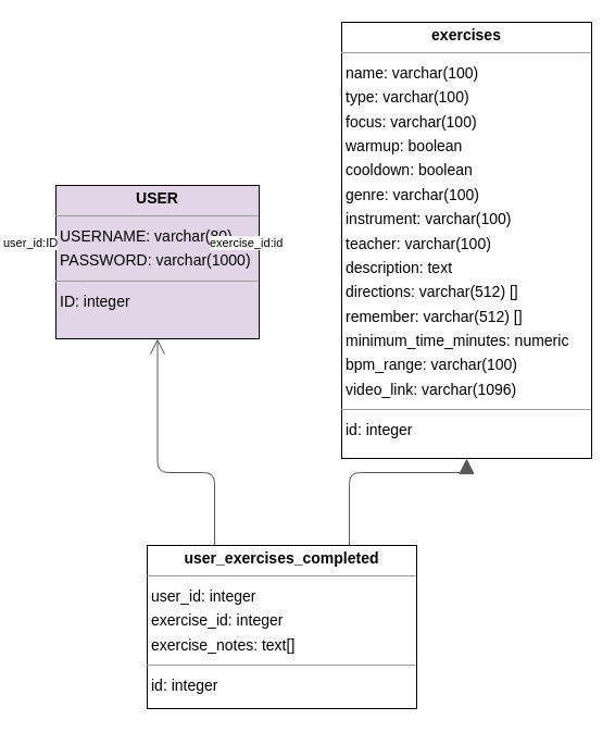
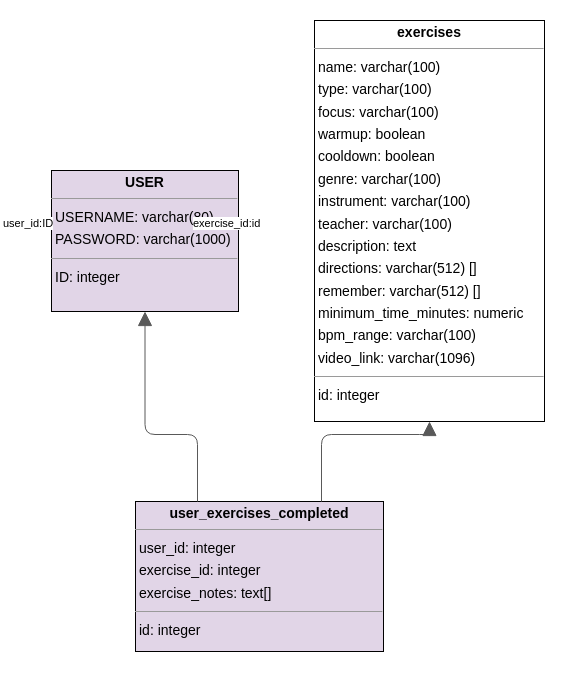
- <mxCell id="5" value="" style="html=1;rounded=1;edgeStyle=orthogonalEdgeStyle;dashed=0;startArrow=none;endArrow=open;endSize=12;strokeColor=#595959;exitX=0.250;exitY=0.000;exitDx=0;exitDy=0;entryX=0.500;entryY=1.000;entryDx=0;entryDy=0;" parent="1" source="4" target="2" edge="1"><mxGeometry width="50" height="50" relative="1" as="geometry"><Array as="points"><mxPoint x="166" y="434" /><mxPoint x="114" y="434" /></Array></mxGeometry></mxCell>
+ <mxCell id="5" value="" style="html=1;rounded=1;edgeStyle=orthogonalEdgeStyle;dashed=0;startArrow=none;endArrow=block;endSize=12;strokeColor=#595959;exitX=0.250;exitY=0.000;exitDx=0;exitDy=0;entryX=0.500;entryY=1.000;entryDx=0;entryDy=0;" parent="1" source="4" target="2" edge="1"><mxGeometry width="50" height="50" relative="1" as="geometry"><Array as="points"><mxPoint x="166" y="434" /><mxPoint x="114" y="434" /></Array></mxGeometry></mxCell>
- <mxCell id="4" value="&lt;p style=&quot;margin:0px;margin-top:4px;text-align:center;&quot;&gt;&lt;b&gt;user_exercises_completed&lt;/b&gt;&lt;/p&gt;&lt;hr size=&quot;1&quot;/&gt;&lt;p style=&quot;margin:0 0 0 4px;line-height:1.6;&quot;&gt; user_id: integer&lt;br/&gt; exercise_id: integer&lt;br/&gt; exercise_notes: text[]&lt;/p&gt;&lt;hr size=&quot;1&quot;/&gt;&lt;p style=&quot;margin:0 0 0 4px;line-height:1.6;&quot;&gt; id: integer&lt;/p&gt;" style="verticalAlign=top;align=left;overflow=fill;fontSize=14;fontFamily=Helvetica;html=1;rounded=0;shadow=0;comic=0;labelBackgroundColor=none;strokeWidth=1;" parent="1" vertex="1"><mxGeometry x="104" y="501" width="248" height="150" as="geometry" /></mxCell>
+ <mxCell id="4" value="&lt;p style=&quot;margin:0px;margin-top:4px;text-align:center;&quot;&gt;&lt;b&gt;user_exercises_completed&lt;/b&gt;&lt;/p&gt;&lt;hr size=&quot;1&quot;/&gt;&lt;p style=&quot;margin:0 0 0 4px;line-height:1.6;&quot;&gt; user_id: integer&lt;br/&gt; exercise_id: integer&lt;br/&gt; exercise_notes: text[]&lt;/p&gt;&lt;hr size=&quot;1&quot;/&gt;&lt;p style=&quot;margin:0 0 0 4px;line-height:1.6;&quot;&gt; id: integer&lt;/p&gt;" style="verticalAlign=top;align=left;overflow=fill;fontSize=14;fontFamily=Helvetica;html=1;rounded=0;shadow=0;comic=0;labelBackgroundColor=none;strokeWidth=1;fillColor=#e1d5e7;" parent="1" vertex="1"><mxGeometry x="104" y="501" width="248" height="150" as="geometry" /></mxCell>
